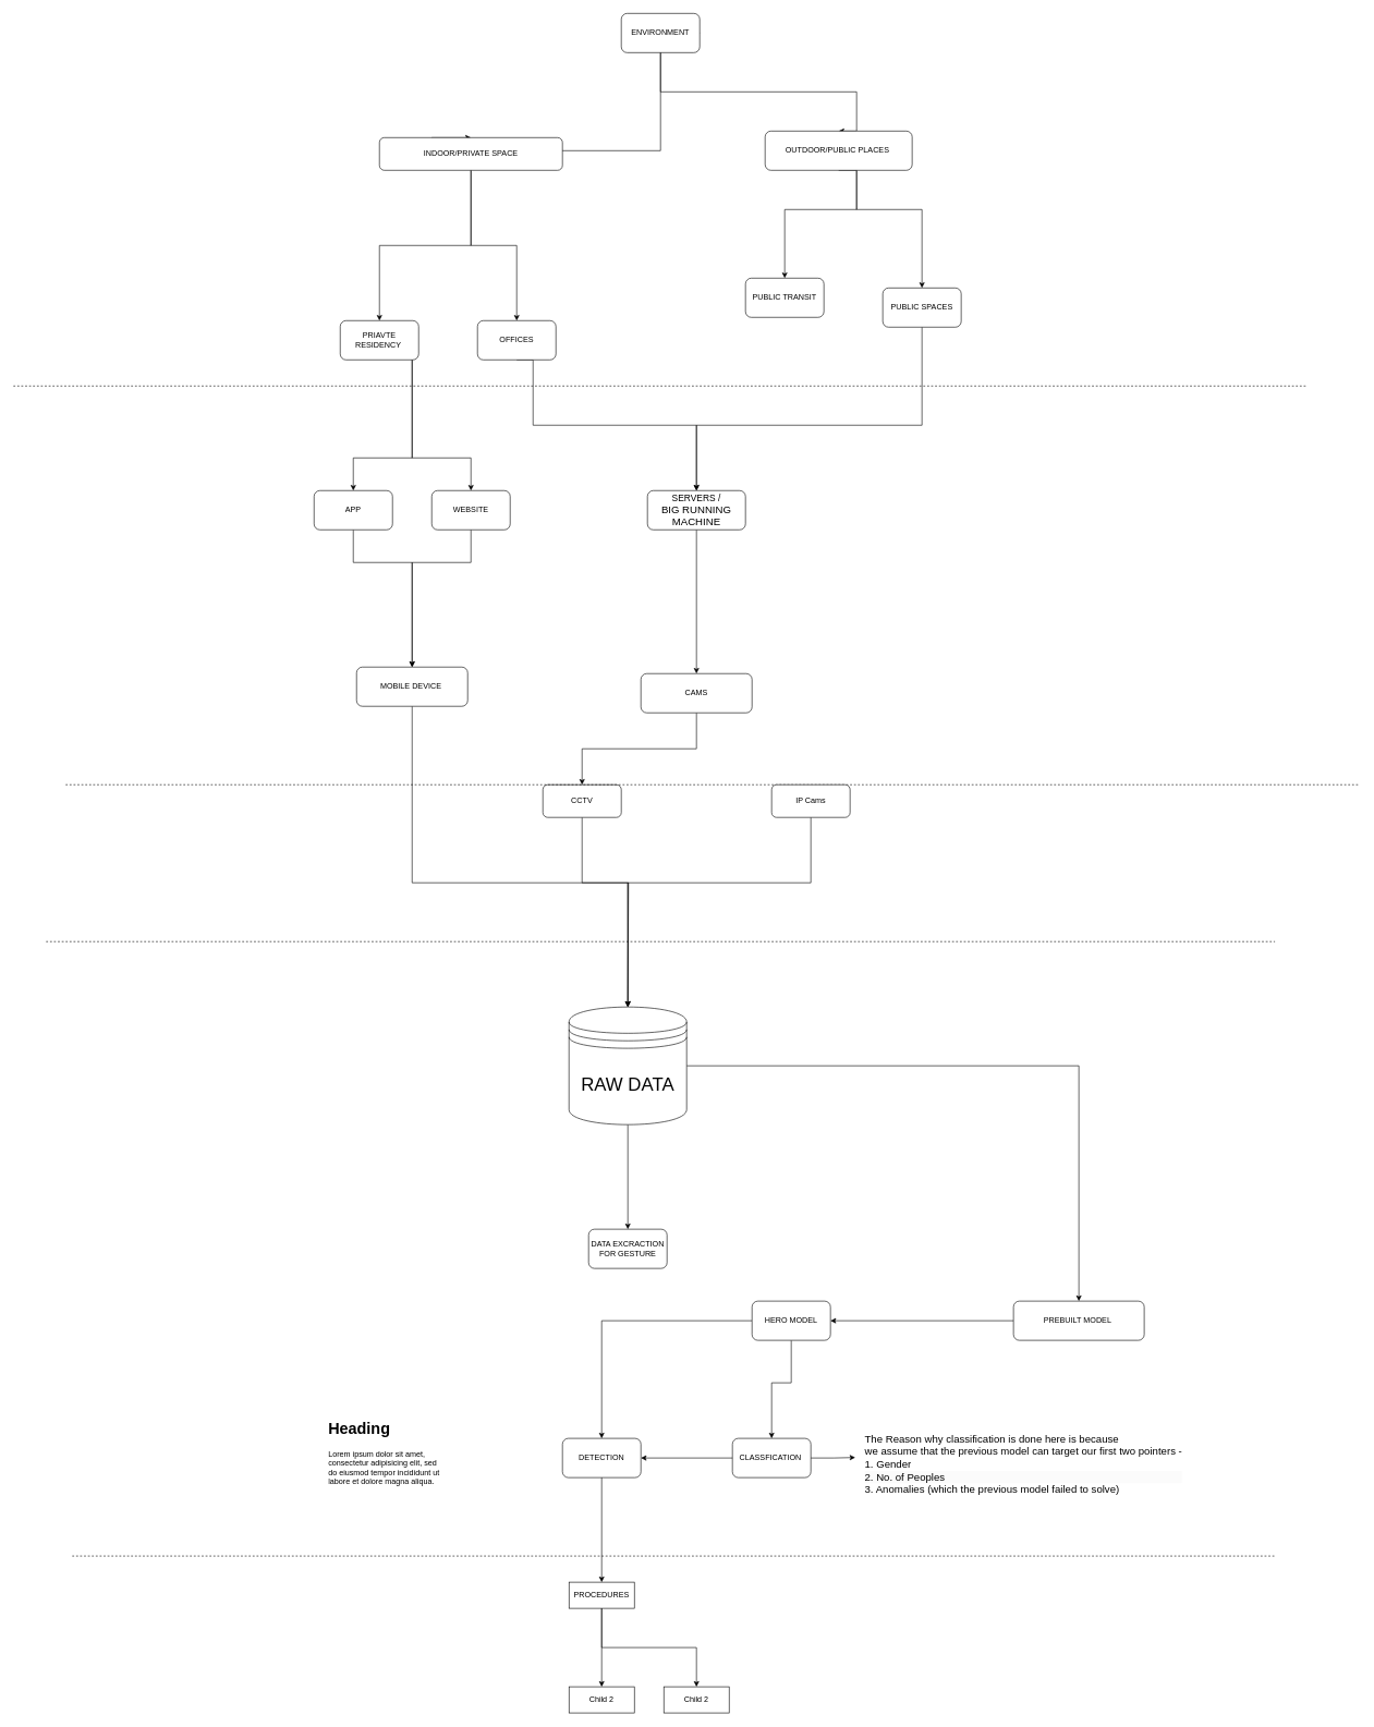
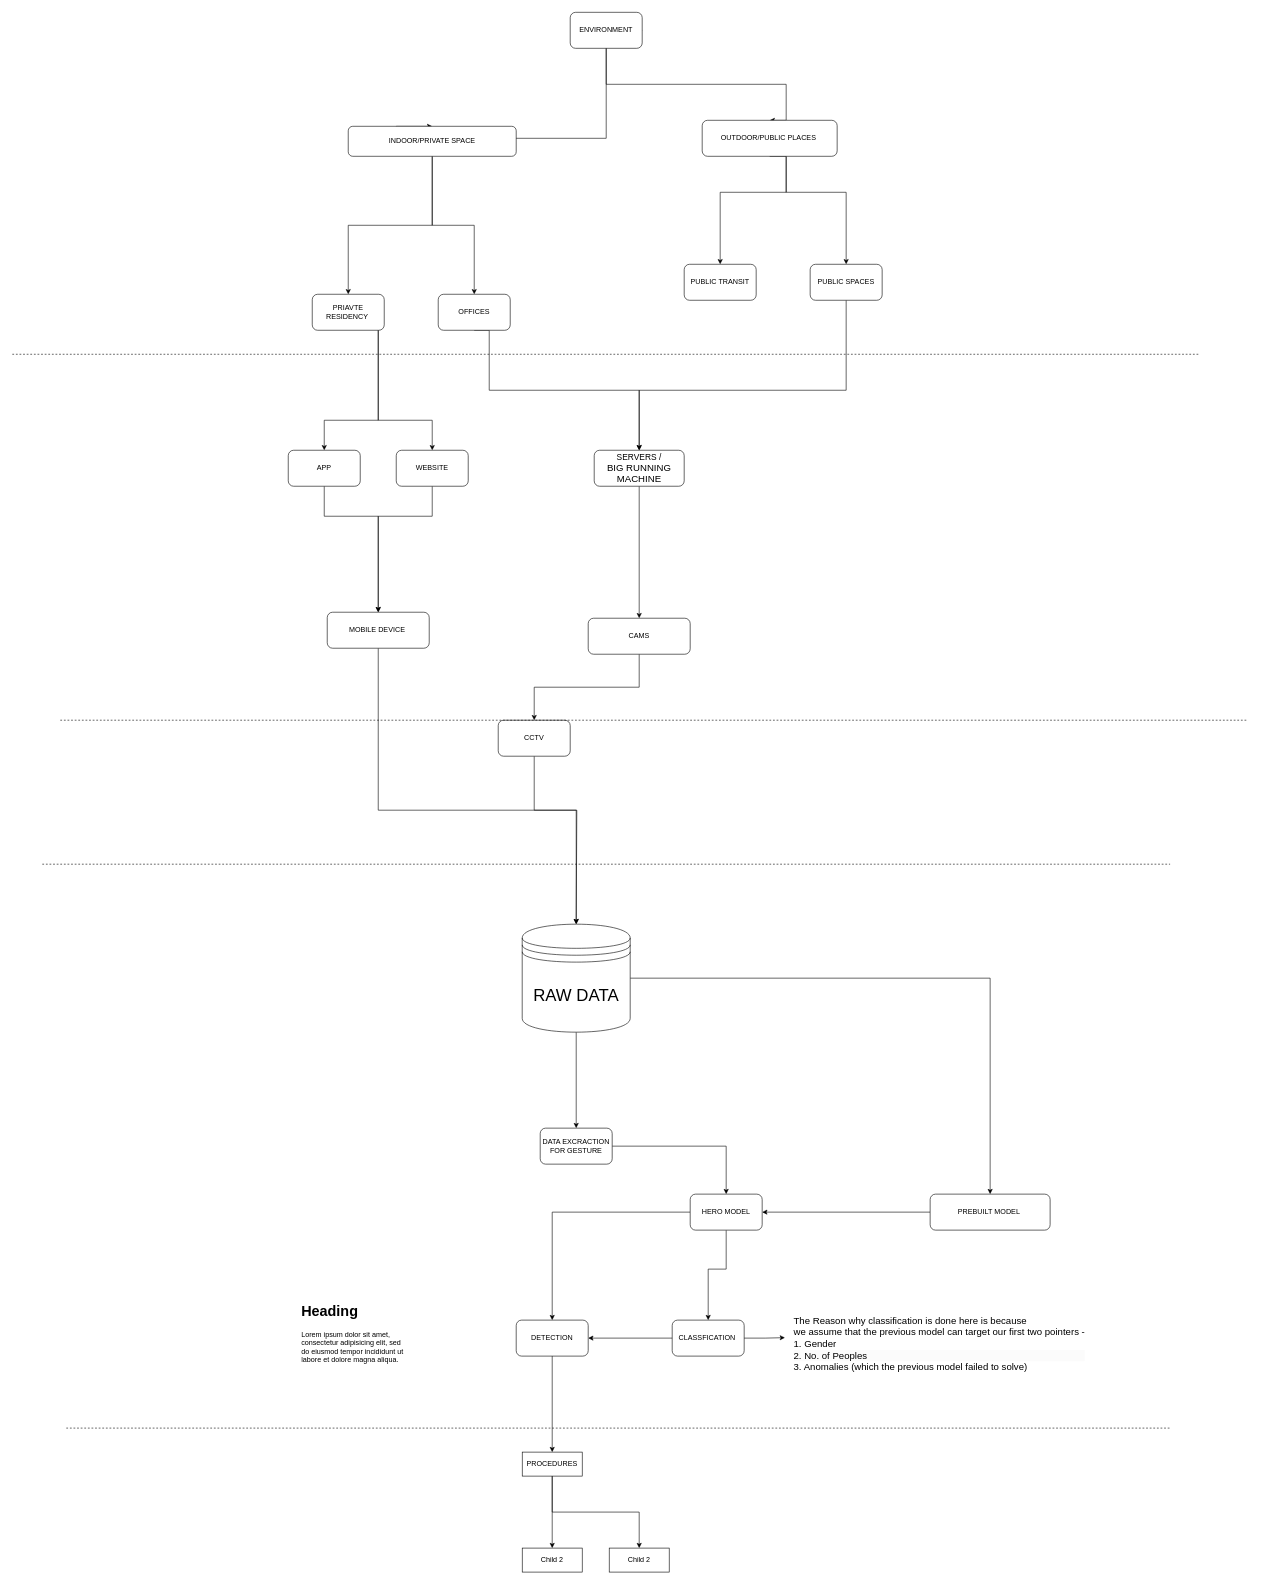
- <mxCell id="11" value="PUBLIC TRANSIT" style="rounded=1;whiteSpace=wrap;html=1;" parent="1" vertex="1"><mxGeometry x="1140" y="425" width="120" height="60" as="geometry" /></mxCell>
+ <mxCell id="11" value="PUBLIC TRANSIT" style="rounded=1;whiteSpace=wrap;html=1;" parent="1" vertex="1"><mxGeometry x="1140" y="440" width="120" height="60" as="geometry" /></mxCell>
- <mxCell id="26" value="CCTV" style="rounded=1;whiteSpace=wrap;html=1;" parent="1" vertex="1"><mxGeometry x="830" y="1200" width="120" height="50" as="geometry" /></mxCell>
+ <mxCell id="26" value="CCTV" style="rounded=1;whiteSpace=wrap;html=1;" parent="1" vertex="1"><mxGeometry x="830" y="1200" width="120" height="60" as="geometry" /></mxCell>
- <mxCell id="58" value="IP Cams" style="rounded=1;whiteSpace=wrap;html=1;" parent="1" vertex="1"><mxGeometry x="1180" y="1200" width="120" height="50" as="geometry" /></mxCell>
- <mxCell id="57" style="edgeStyle=orthogonalEdgeStyle;rounded=0;orthogonalLoop=1;jettySize=auto;html=1;exitX=0.5;exitY=1;exitDx=0;exitDy=0;entryX=0.5;entryY=0;entryDx=0;entryDy=0;" parent="1" source="58" target="45" edge="1"><mxGeometry relative="1" as="geometry"><Array as="points"><mxPoint x="1240" y="1350" /><mxPoint x="960" y="1350" /></Array></mxGeometry></mxCell>
+ <mxCell id="36" style="edgeStyle=orthogonalEdgeStyle;rounded=0;orthogonalLoop=1;jettySize=auto;html=1;entryX=0.5;entryY=0;entryDx=0;entryDy=0;" parent="1" source="37" target="29" edge="1"><mxGeometry relative="1" as="geometry" /></mxCell>
